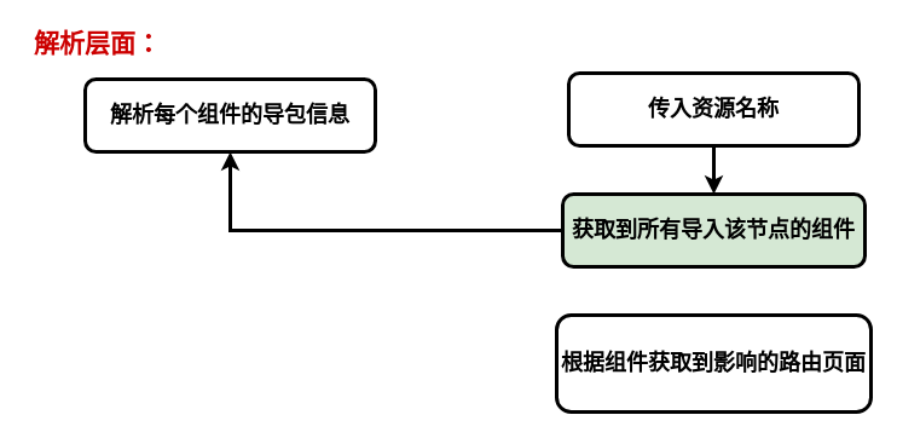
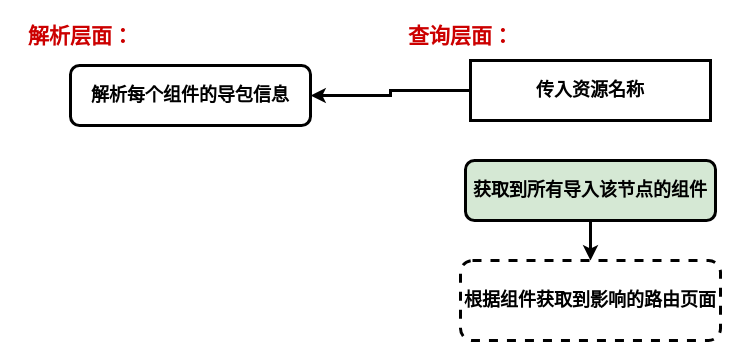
+ <mxCell id="3" value="&lt;b style=&quot;font-size: 21px&quot;&gt;&lt;font color=&quot;#cc0000&quot; style=&quot;font-size: 21px&quot;&gt;查询层面：&lt;/font&gt;&lt;/b&gt;" style="text;html=1;align=center;verticalAlign=middle;resizable=0;points=[];autosize=1;strokeColor=none;fillColor=none;fontSize=21;strokeWidth=3;" vertex="1" parent="2"><mxGeometry width="120" height="30" as="geometry" /></mxCell>
- <mxCell id="4" value="传入资源名称" style="rounded=1;whiteSpace=wrap;html=1;fontSize=18;fontStyle=1;strokeWidth=3;" vertex="1" parent="2"><mxGeometry x="70" y="40" width="240" height="60" as="geometry" /></mxCell>
+ <mxCell id="4" value="传入资源名称" style="whiteSpace=wrap;html=1;fontSize=18;fontStyle=1;strokeWidth=3;rounded=0;" vertex="1" parent="2"><mxGeometry x="70" y="40" width="240" height="60" as="geometry" /></mxCell>
- <mxCell id="6" value="" style="edgeStyle=orthogonalEdgeStyle;rounded=0;orthogonalLoop=1;jettySize=auto;html=1;fontSize=21;fontColor=#CC0000;strokeWidth=3;" edge="1" parent="2" source="4" target="5"><mxGeometry relative="1" as="geometry" /></mxCell>
+ <mxCell id="6" value="" style="edgeStyle=orthogonalEdgeStyle;rounded=0;orthogonalLoop=1;jettySize=auto;html=1;fontSize=21;fontColor=#CC0000;strokeWidth=3;" edge="1" parent="2" source="4" target="10"><mxGeometry relative="1" as="geometry" /></mxCell>
- <mxCell id="8" value="" style="edgeStyle=orthogonalEdgeStyle;rounded=0;orthogonalLoop=1;jettySize=auto;html=1;fontSize=21;fontColor=#CC0000;strokeWidth=3;" edge="1" parent="2" source="5" target="10"><mxGeometry relative="1" as="geometry" /></mxCell>
+ <mxCell id="8" value="" style="edgeStyle=orthogonalEdgeStyle;rounded=0;orthogonalLoop=1;jettySize=auto;html=1;fontSize=21;fontColor=#CC0000;strokeWidth=3;" edge="1" parent="2" source="5" target="7"><mxGeometry relative="1" as="geometry" /></mxCell>
- <mxCell id="7" value="根据组件获取到影响的路由页面" style="whiteSpace=wrap;html=1;fontSize=18;rounded=1;fontStyle=1;strokeWidth=3;" vertex="1" parent="2"><mxGeometry x="60" y="240" width="260" height="80" as="geometry" /></mxCell>
+ <mxCell id="7" value="根据组件获取到影响的路由页面" style="whiteSpace=wrap;html=1;fontSize=18;rounded=1;fontStyle=1;strokeWidth=3;dashed=1;" vertex="1" parent="2"><mxGeometry x="60" y="240" width="260" height="80" as="geometry" /></mxCell>
